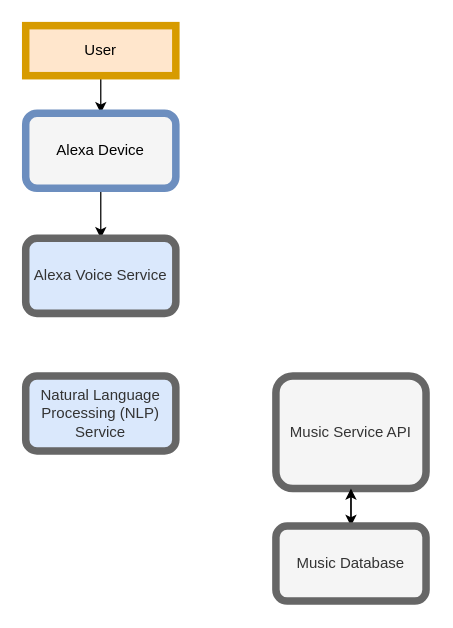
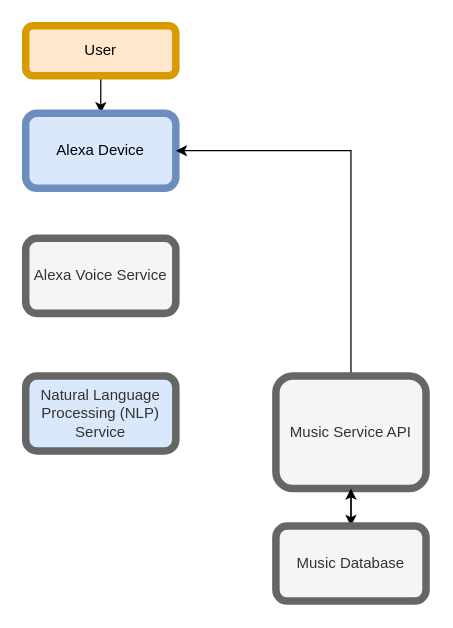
- <mxCell id="3" value="&lt;meta charset=&quot;utf-8&quot;&gt;User" style="rounded=0;whiteSpace=wrap;html=1;fillColor=#ffe6cc;strokeColor=#d79b00;strokeWidth=6;" vertex="1" parent="1"><mxGeometry x="20" y="20" width="120" height="40" as="geometry" /></mxCell>
+ <mxCell id="3" value="&lt;meta charset=&quot;utf-8&quot;&gt;User" style="whiteSpace=wrap;html=1;fillColor=#ffe6cc;strokeColor=#d79b00;strokeWidth=6;rounded=1;" vertex="1" parent="1"><mxGeometry x="20" y="20" width="120" height="40" as="geometry" /></mxCell>
- <mxCell id="5" value="Alexa Device" style="rounded=1;whiteSpace=wrap;html=1;fillColor=#f5f5f5;strokeColor=#6c8ebf;strokeWidth=6;" vertex="1" parent="1"><mxGeometry x="20" y="90" width="120" height="60" as="geometry" /></mxCell>
+ <mxCell id="5" value="Alexa Device" style="rounded=1;whiteSpace=wrap;html=1;fillColor=#dae8fc;strokeColor=#6c8ebf;strokeWidth=6;" vertex="1" parent="1"><mxGeometry x="20" y="90" width="120" height="60" as="geometry" /></mxCell>
+ <mxCell id="9" style="edgeStyle=orthogonalEdgeStyle;rounded=0;orthogonalLoop=1;jettySize=auto;html=1;entryX=1;entryY=0.5;entryDx=0;entryDy=0;" edge="1" parent="1" source="10" target="5"><mxGeometry relative="1" as="geometry"><Array as="points"><mxPoint x="280" y="120" /></Array></mxGeometry></mxCell>
- <mxCell id="4" value="" style="edgeStyle=orthogonalEdgeStyle;rounded=0;orthogonalLoop=1;jettySize=auto;html=1;" edge="1" parent="1" source="5" target="6"><mxGeometry relative="1" as="geometry" /></mxCell>
- <mxCell id="6" value="&lt;meta charset=&quot;utf-8&quot;&gt;Alexa Voice Service" style="rounded=1;whiteSpace=wrap;html=1;fillColor=#dae8fc;strokeColor=#666666;fontColor=#333333;strokeWidth=6;" vertex="1" parent="1"><mxGeometry x="20" y="190" width="120" height="60" as="geometry" /></mxCell>
+ <mxCell id="6" value="&lt;meta charset=&quot;utf-8&quot;&gt;Alexa Voice Service" style="rounded=1;whiteSpace=wrap;html=1;fillColor=#f5f5f5;strokeColor=#666666;fontColor=#333333;strokeWidth=6;" vertex="1" parent="1"><mxGeometry x="20" y="190" width="120" height="60" as="geometry" /></mxCell>
